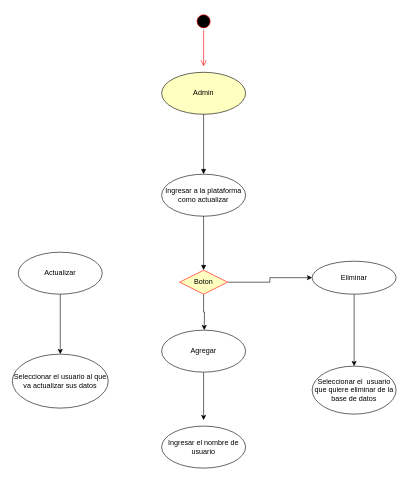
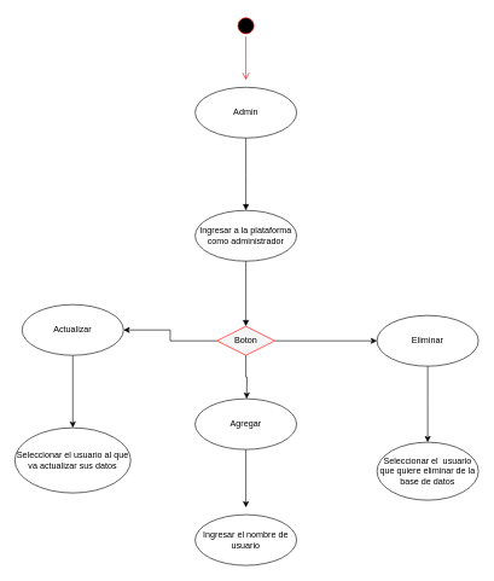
- <mxCell id="4" value="&lt;font style=&quot;vertical-align: inherit&quot;&gt;&lt;font style=&quot;vertical-align: inherit&quot;&gt;Admin&lt;/font&gt;&lt;/font&gt;" style="ellipse;whiteSpace=wrap;html=1;fillColor=#ffffc0;" vertex="1" parent="1"><mxGeometry x="269" y="120" width="140" height="70" as="geometry" /></mxCell>
+ <mxCell id="4" value="&lt;font style=&quot;vertical-align: inherit&quot;&gt;&lt;font style=&quot;vertical-align: inherit&quot;&gt;Admin&lt;/font&gt;&lt;/font&gt;" style="ellipse;whiteSpace=wrap;html=1;" vertex="1" parent="1"><mxGeometry x="269" y="120" width="140" height="70" as="geometry" /></mxCell>
- <mxCell id="6" value="&lt;font style=&quot;vertical-align: inherit&quot;&gt;&lt;font style=&quot;vertical-align: inherit&quot;&gt;Ingresar a la plataforma como actualizar&lt;/font&gt;&lt;/font&gt;" style="ellipse;whiteSpace=wrap;html=1;" vertex="1" parent="1"><mxGeometry x="269" y="290" width="140" height="70" as="geometry" /></mxCell>
+ <mxCell id="6" value="&lt;font style=&quot;vertical-align: inherit&quot;&gt;&lt;font style=&quot;vertical-align: inherit&quot;&gt;Ingresar a la plataforma como administrador&lt;/font&gt;&lt;/font&gt;" style="ellipse;whiteSpace=wrap;html=1;" vertex="1" parent="1"><mxGeometry x="269" y="290" width="140" height="70" as="geometry" /></mxCell>
+ <mxCell id="8" style="edgeStyle=orthogonalEdgeStyle;rounded=0;orthogonalLoop=1;jettySize=auto;html=1;exitX=0;exitY=0.5;exitDx=0;exitDy=0;entryX=1;entryY=0.5;entryDx=0;entryDy=0;" edge="1" parent="1" source="11" target="17"><mxGeometry relative="1" as="geometry"><mxPoint x="230" y="470" as="targetPoint" /></mxGeometry></mxCell>
- <mxCell id="13" value="&lt;font style=&quot;vertical-align: inherit&quot;&gt;&lt;font style=&quot;vertical-align: inherit&quot;&gt;Eliminar&lt;/font&gt;&lt;/font&gt;" style="ellipse;whiteSpace=wrap;html=1;" vertex="1" parent="1"><mxGeometry x="520" y="435" width="140" height="55" as="geometry" /></mxCell>
+ <mxCell id="13" value="&lt;font style=&quot;vertical-align: inherit&quot;&gt;&lt;font style=&quot;vertical-align: inherit&quot;&gt;Eliminar&lt;/font&gt;&lt;/font&gt;" style="ellipse;whiteSpace=wrap;html=1;" vertex="1" parent="1"><mxGeometry x="520" y="435" width="140" height="70" as="geometry" /></mxCell>
- <mxCell id="11" value="&lt;font style=&quot;vertical-align: inherit&quot;&gt;&lt;font style=&quot;vertical-align: inherit&quot;&gt;&lt;font style=&quot;vertical-align: inherit&quot;&gt;&lt;font style=&quot;vertical-align: inherit&quot;&gt;Boton&lt;/font&gt;&lt;/font&gt;&lt;br&gt;&lt;/font&gt;&lt;/font&gt;" style="rhombus;whiteSpace=wrap;html=1;fillColor=#ffffc0;strokeColor=#ff0000;" vertex="1" parent="1"><mxGeometry x="299" y="450" width="80" height="40" as="geometry" /></mxCell>
+ <mxCell id="11" value="&lt;font style=&quot;vertical-align: inherit&quot;&gt;&lt;font style=&quot;vertical-align: inherit&quot;&gt;&lt;font style=&quot;vertical-align: inherit&quot;&gt;&lt;font style=&quot;vertical-align: inherit&quot;&gt;Boton&lt;/font&gt;&lt;/font&gt;&lt;br&gt;&lt;/font&gt;&lt;/font&gt;" style="rhombus;whiteSpace=wrap;html=1;fillColor=#f5f5f5;strokeColor=#ff0000;" vertex="1" parent="1"><mxGeometry x="299" y="450" width="80" height="40" as="geometry" /></mxCell>
